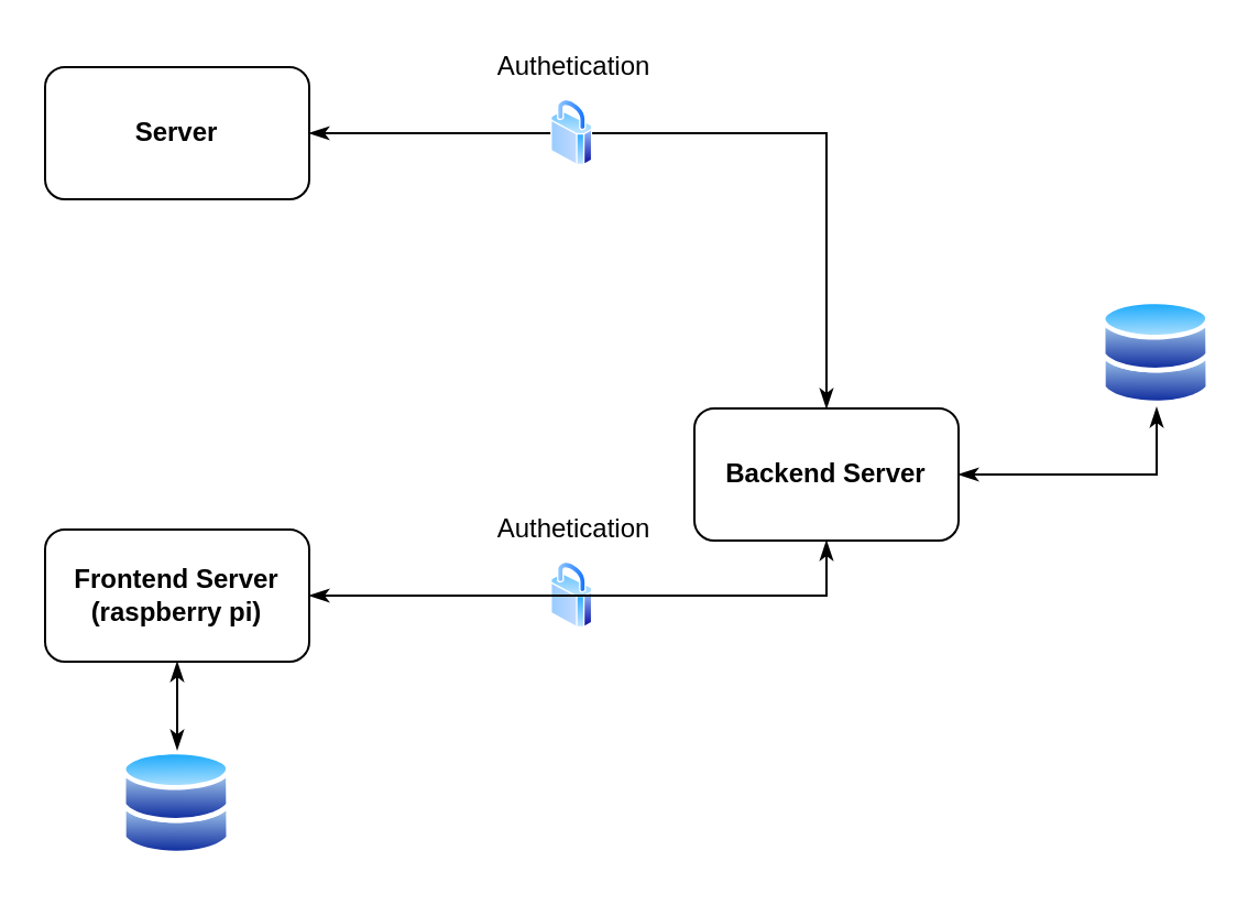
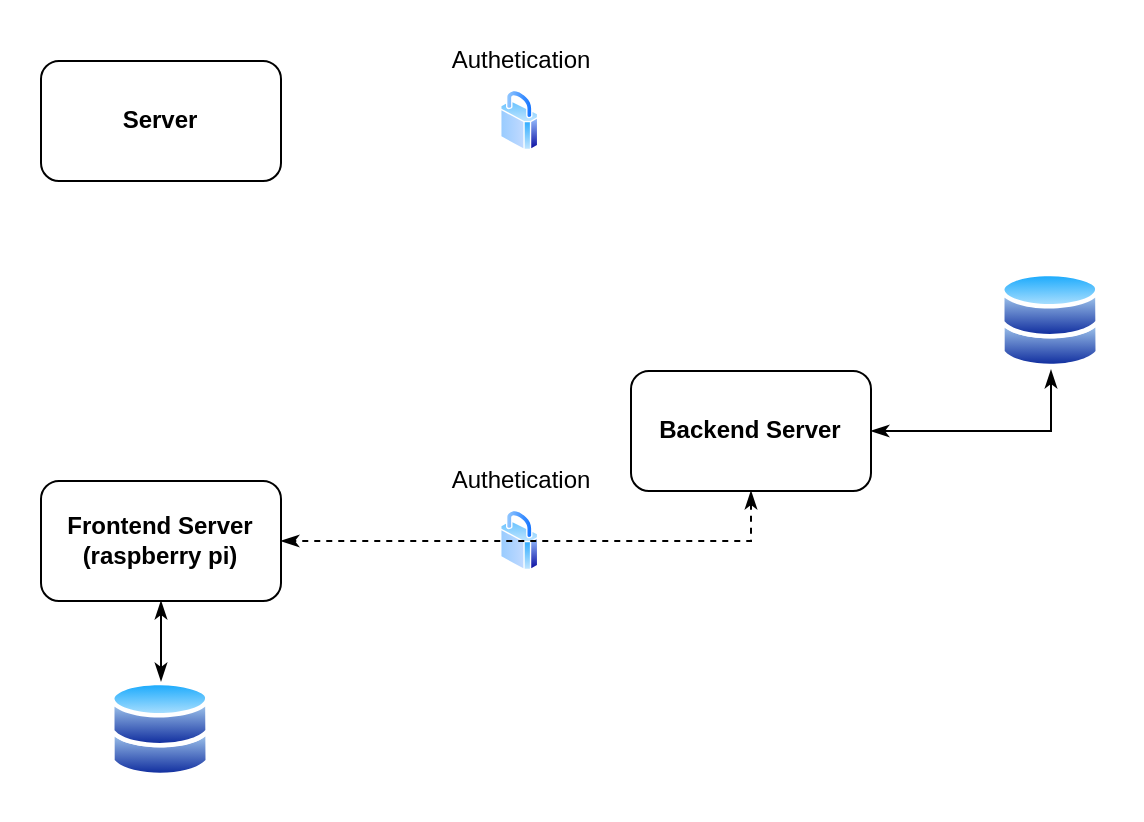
- <mxCell id="6" style="edgeStyle=orthogonalEdgeStyle;rounded=0;orthogonalLoop=1;jettySize=auto;html=1;exitX=0.5;exitY=0;exitDx=0;exitDy=0;entryX=1;entryY=0.5;entryDx=0;entryDy=0;startArrow=classicThin;startFill=1;endArrow=classicThin;endFill=1;" parent="1" source="8" target="12" edge="1"><mxGeometry relative="1" as="geometry" /></mxCell>
- <mxCell id="7" style="edgeStyle=orthogonalEdgeStyle;rounded=0;orthogonalLoop=1;jettySize=auto;html=1;exitX=0.5;exitY=1;exitDx=0;exitDy=0;entryX=1;entryY=0.5;entryDx=0;entryDy=0;startArrow=classicThin;startFill=1;endArrow=classicThin;endFill=1;" parent="1" source="8" target="10" edge="1"><mxGeometry relative="1" as="geometry" /></mxCell>
+ <mxCell id="7" style="edgeStyle=orthogonalEdgeStyle;rounded=0;orthogonalLoop=1;jettySize=auto;html=1;exitX=0.5;exitY=1;exitDx=0;exitDy=0;entryX=1;entryY=0.5;entryDx=0;entryDy=0;startArrow=classicThin;startFill=1;endArrow=classicThin;endFill=1;dashed=1;" parent="1" source="8" target="10" edge="1"><mxGeometry relative="1" as="geometry" /></mxCell>
